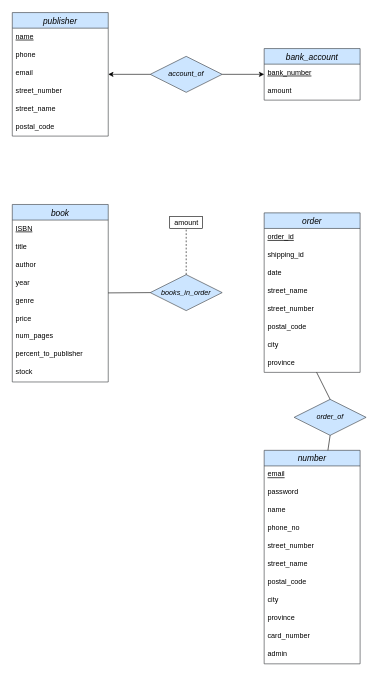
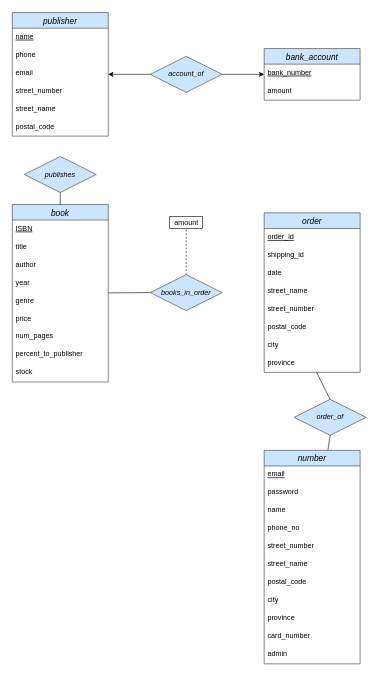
+ <mxCell id="44" value="&lt;i&gt;publishes&lt;/i&gt;" style="shape=rhombus;perimeter=rhombusPerimeter;whiteSpace=wrap;html=1;align=center;fillColor=#cce5ff;strokeColor=#36393d;" parent="1" vertex="1"><mxGeometry x="40" y="260" width="120" height="60" as="geometry" /></mxCell>
+ <mxCell id="48" value="" style="endArrow=none;html=1;rounded=0;exitX=0.5;exitY=0;exitDx=0;exitDy=0;entryX=0.5;entryY=1;entryDx=0;entryDy=0;" parent="1" source="2" target="44" edge="1"><mxGeometry width="50" height="50" relative="1" as="geometry"><mxPoint x="120" y="410" as="sourcePoint" /><mxPoint x="170" y="360" as="targetPoint" /></mxGeometry></mxCell>
